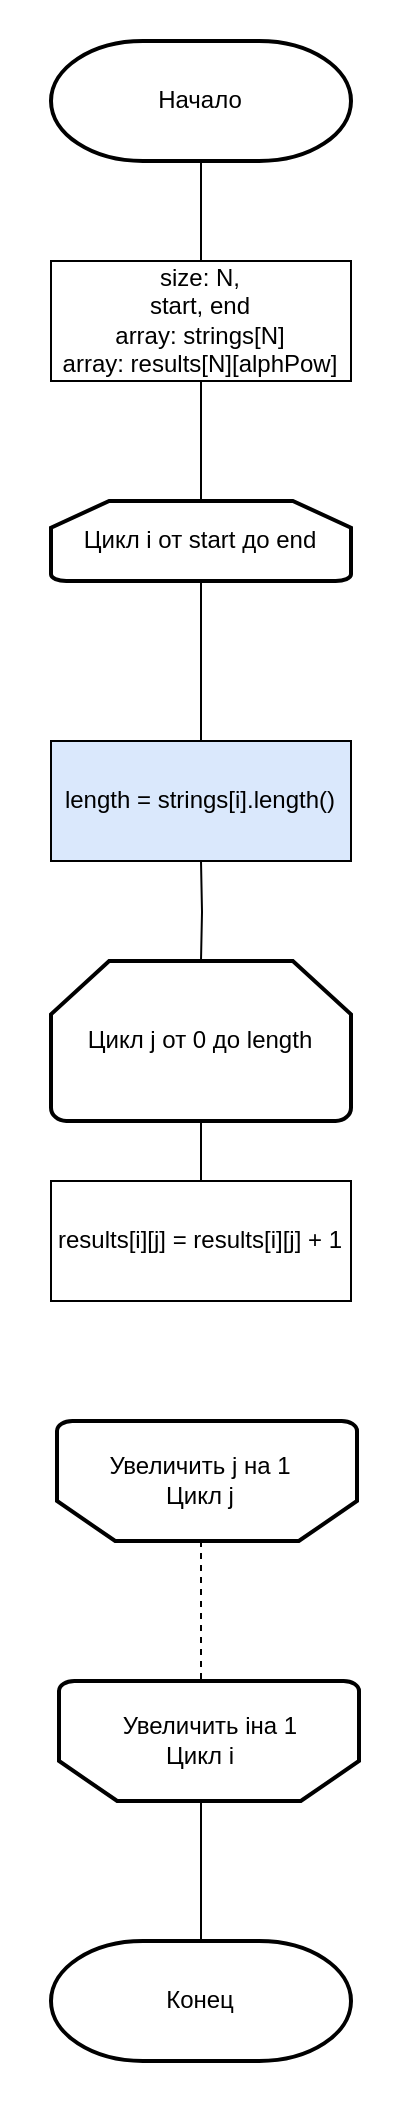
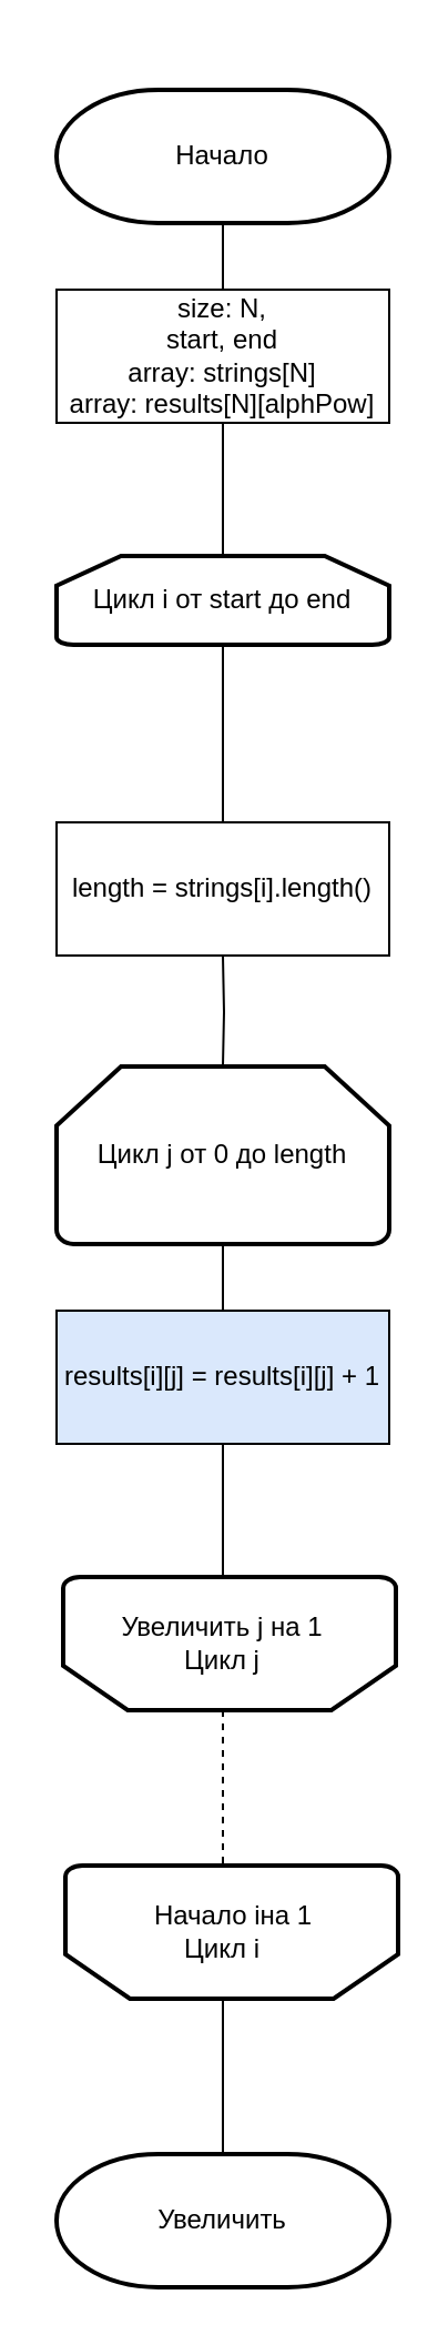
- <mxCell id="2" value="Начало" style="strokeWidth=2;html=1;shape=mxgraph.flowchart.terminator;whiteSpace=wrap;" vertex="1" parent="1"><mxGeometry x="25" y="20" width="150" height="60" as="geometry" /></mxCell>
+ <mxCell id="2" value="Начало" style="strokeWidth=2;html=1;shape=mxgraph.flowchart.terminator;whiteSpace=wrap;" vertex="1" parent="1"><mxGeometry x="25" y="40" width="150" height="60" as="geometry" /></mxCell>
- <mxCell id="20" value="length = strings[i].length()" style="rounded=0;whiteSpace=wrap;html=1;labelBackgroundColor=none;fillColor=#dae8fc;" vertex="1" parent="1"><mxGeometry x="25" y="370" width="150" height="60" as="geometry" /></mxCell>
+ <mxCell id="20" value="length = strings[i].length()" style="rounded=0;whiteSpace=wrap;html=1;labelBackgroundColor=none;" vertex="1" parent="1"><mxGeometry x="25" y="370" width="150" height="60" as="geometry" /></mxCell>
- <mxCell id="19" value="results[i][j] = results[i][j] + 1" style="rounded=0;whiteSpace=wrap;html=1;labelBackgroundColor=none;" vertex="1" parent="1"><mxGeometry x="25" y="590" width="150" height="60" as="geometry" /></mxCell>
+ <mxCell id="19" value="results[i][j] = results[i][j] + 1" style="rounded=0;whiteSpace=wrap;html=1;labelBackgroundColor=none;fillColor=#dae8fc;" vertex="1" parent="1"><mxGeometry x="25" y="590" width="150" height="60" as="geometry" /></mxCell>
+ <mxCell id="18" style="edgeStyle=orthogonalEdgeStyle;rounded=0;orthogonalLoop=1;jettySize=auto;html=1;exitX=0.5;exitY=1;exitDx=0;exitDy=0;entryX=0.5;entryY=0;entryDx=0;entryDy=0;endArrow=none;endFill=0;" edge="1" parent="1" source="19" target="9"><mxGeometry relative="1" as="geometry" /></mxCell>
- <mxCell id="5" value="&amp;nbsp; &amp;nbsp;Увеличить iна 1&lt;br&gt;Цикл i" style="text;html=1;strokeColor=none;fillColor=none;align=center;verticalAlign=middle;whiteSpace=wrap;rounded=0;labelBackgroundColor=none;" vertex="1" parent="1"><mxGeometry x="20" y="840" width="160" height="60" as="geometry" /></mxCell>
+ <mxCell id="5" value="&amp;nbsp; &amp;nbsp;Начало iна 1&lt;br&gt;Цикл i" style="text;html=1;strokeColor=none;fillColor=none;align=center;verticalAlign=middle;whiteSpace=wrap;rounded=0;labelBackgroundColor=none;" vertex="1" parent="1"><mxGeometry x="20" y="840" width="160" height="60" as="geometry" /></mxCell>
- <mxCell id="16" value="Конец" style="strokeWidth=2;html=1;shape=mxgraph.flowchart.terminator;whiteSpace=wrap;" vertex="1" parent="1"><mxGeometry x="25" y="970" width="150" height="60" as="geometry" /></mxCell>
+ <mxCell id="16" value="Увеличить" style="strokeWidth=2;html=1;shape=mxgraph.flowchart.terminator;whiteSpace=wrap;" vertex="1" parent="1"><mxGeometry x="25" y="970" width="150" height="60" as="geometry" /></mxCell>
